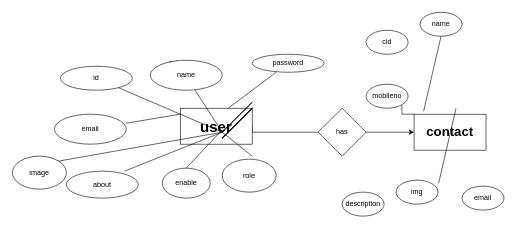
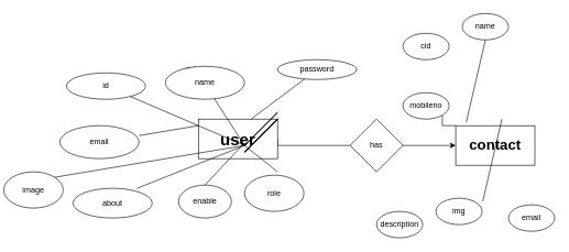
- <mxCell id="19" value="image" style="ellipse;whiteSpace=wrap;html=1;" vertex="1" parent="1"><mxGeometry x="20" y="260" width="90" height="55" as="geometry" /></mxCell>
+ <mxCell id="19" value="image" style="ellipse;whiteSpace=wrap;html=1;" vertex="1" parent="1"><mxGeometry x="5" y="260" width="90" height="55" as="geometry" /></mxCell>
